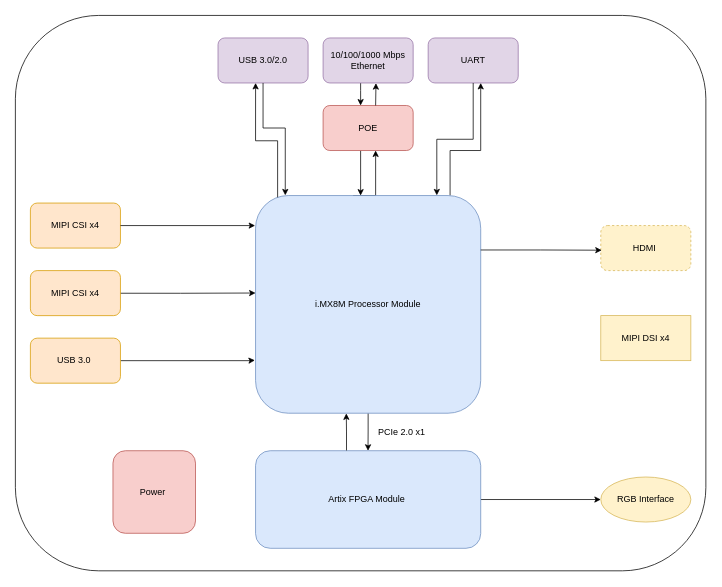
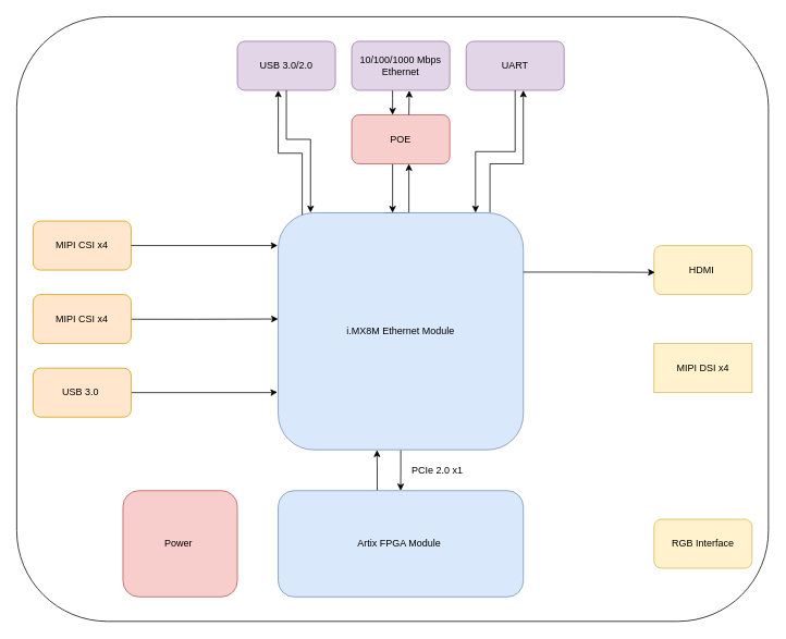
- <mxCell id="13" value="HDMI&amp;nbsp;" style="rounded=1;whiteSpace=wrap;html=1;fillColor=#fff2cc;strokeColor=#d6b656;dashed=1;" parent="1" vertex="1"><mxGeometry x="800" y="300" width="120" height="60" as="geometry" /></mxCell>
+ <mxCell id="13" value="HDMI&amp;nbsp;" style="rounded=1;whiteSpace=wrap;html=1;fillColor=#fff2cc;strokeColor=#d6b656;" parent="1" vertex="1"><mxGeometry x="800" y="300" width="120" height="60" as="geometry" /></mxCell>
- <mxCell id="18" value="i.MX8M Processor Module" style="rounded=1;whiteSpace=wrap;html=1;fillColor=#dae8fc;strokeColor=#6c8ebf;" parent="1" vertex="1"><mxGeometry x="340" y="260" width="300" height="290" as="geometry" /></mxCell>
+ <mxCell id="18" value="i.MX8M Ethernet Module" style="rounded=1;whiteSpace=wrap;html=1;fillColor=#dae8fc;strokeColor=#6c8ebf;" parent="1" vertex="1"><mxGeometry x="340" y="260" width="300" height="290" as="geometry" /></mxCell>
- <mxCell id="10" value="Power&amp;nbsp;" style="rounded=1;whiteSpace=wrap;html=1;fillColor=#f8cecc;strokeColor=#b85450;" parent="1" vertex="1"><mxGeometry x="150" y="600" width="110" height="110" as="geometry" /></mxCell>
+ <mxCell id="10" value="Power&amp;nbsp;" style="rounded=1;whiteSpace=wrap;html=1;fillColor=#f8cecc;strokeColor=#b85450;" parent="1" vertex="1"><mxGeometry x="150" y="600" width="140" height="130" as="geometry" /></mxCell>
- <mxCell id="19" style="edgeStyle=orthogonalEdgeStyle;rounded=0;orthogonalLoop=1;jettySize=auto;html=1;exitX=1;exitY=0.5;exitDx=0;exitDy=0;entryX=0;entryY=0.5;entryDx=0;entryDy=0;" parent="1" source="20" target="31" edge="1"><mxGeometry relative="1" as="geometry" /></mxCell>
- <mxCell id="31" value="RGB Interface" style="ellipse;whiteSpace=wrap;html=1;fillColor=#fff2cc;strokeColor=#d6b656;" parent="1" vertex="1"><mxGeometry x="800" y="635" width="120" height="60" as="geometry" /></mxCell>
+ <mxCell id="31" value="RGB Interface" style="rounded=1;whiteSpace=wrap;html=1;fillColor=#fff2cc;strokeColor=#d6b656;" parent="1" vertex="1"><mxGeometry x="800" y="635" width="120" height="60" as="geometry" /></mxCell>
